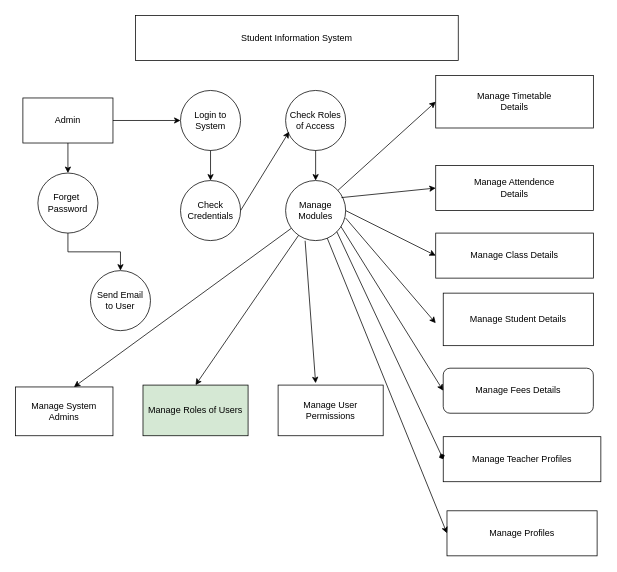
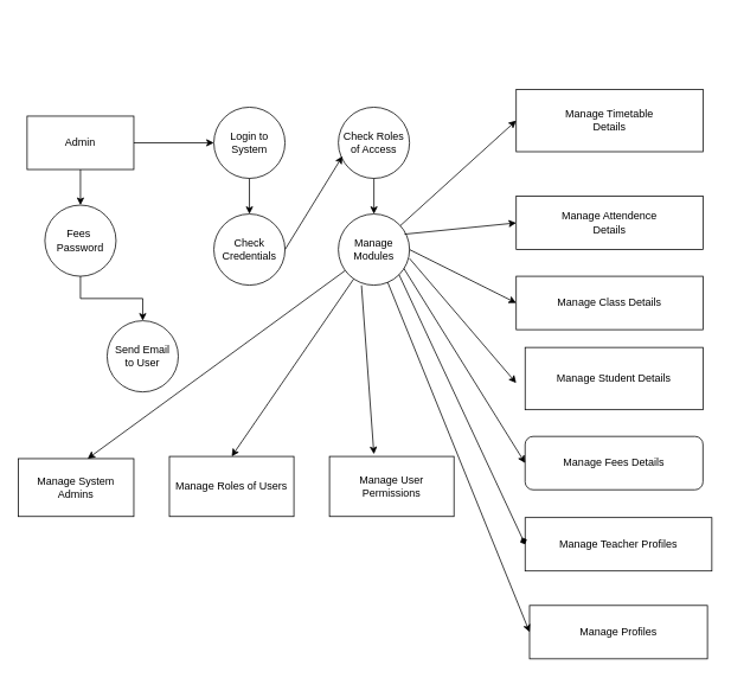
- <mxCell id="34" value="Student Information System" style="rounded=0;whiteSpace=wrap;html=1;" vertex="1" parent="1"><mxGeometry x="180" y="20" width="430" height="60" as="geometry" /></mxCell>
- <mxCell id="7" value="Forget&amp;nbsp;&lt;div&gt;Password&lt;/div&gt;" style="ellipse;whiteSpace=wrap;html=1;aspect=fixed;" vertex="1" parent="1"><mxGeometry x="50" y="230" width="80" height="80" as="geometry" /></mxCell>
+ <mxCell id="7" value="Fees&amp;nbsp;&lt;div&gt;Password&lt;/div&gt;" style="ellipse;whiteSpace=wrap;html=1;aspect=fixed;" vertex="1" parent="1"><mxGeometry x="50" y="230" width="80" height="80" as="geometry" /></mxCell>
- <mxCell id="11" value="Manage Roles of Users" style="rounded=0;whiteSpace=wrap;html=1;fillColor=#d5e8d4;" vertex="1" parent="1"><mxGeometry x="190" y="512.5" width="140" height="67.5" as="geometry" /></mxCell>
+ <mxCell id="11" value="Manage Roles of Users" style="rounded=0;whiteSpace=wrap;html=1;" vertex="1" parent="1"><mxGeometry x="190" y="512.5" width="140" height="67.5" as="geometry" /></mxCell>
